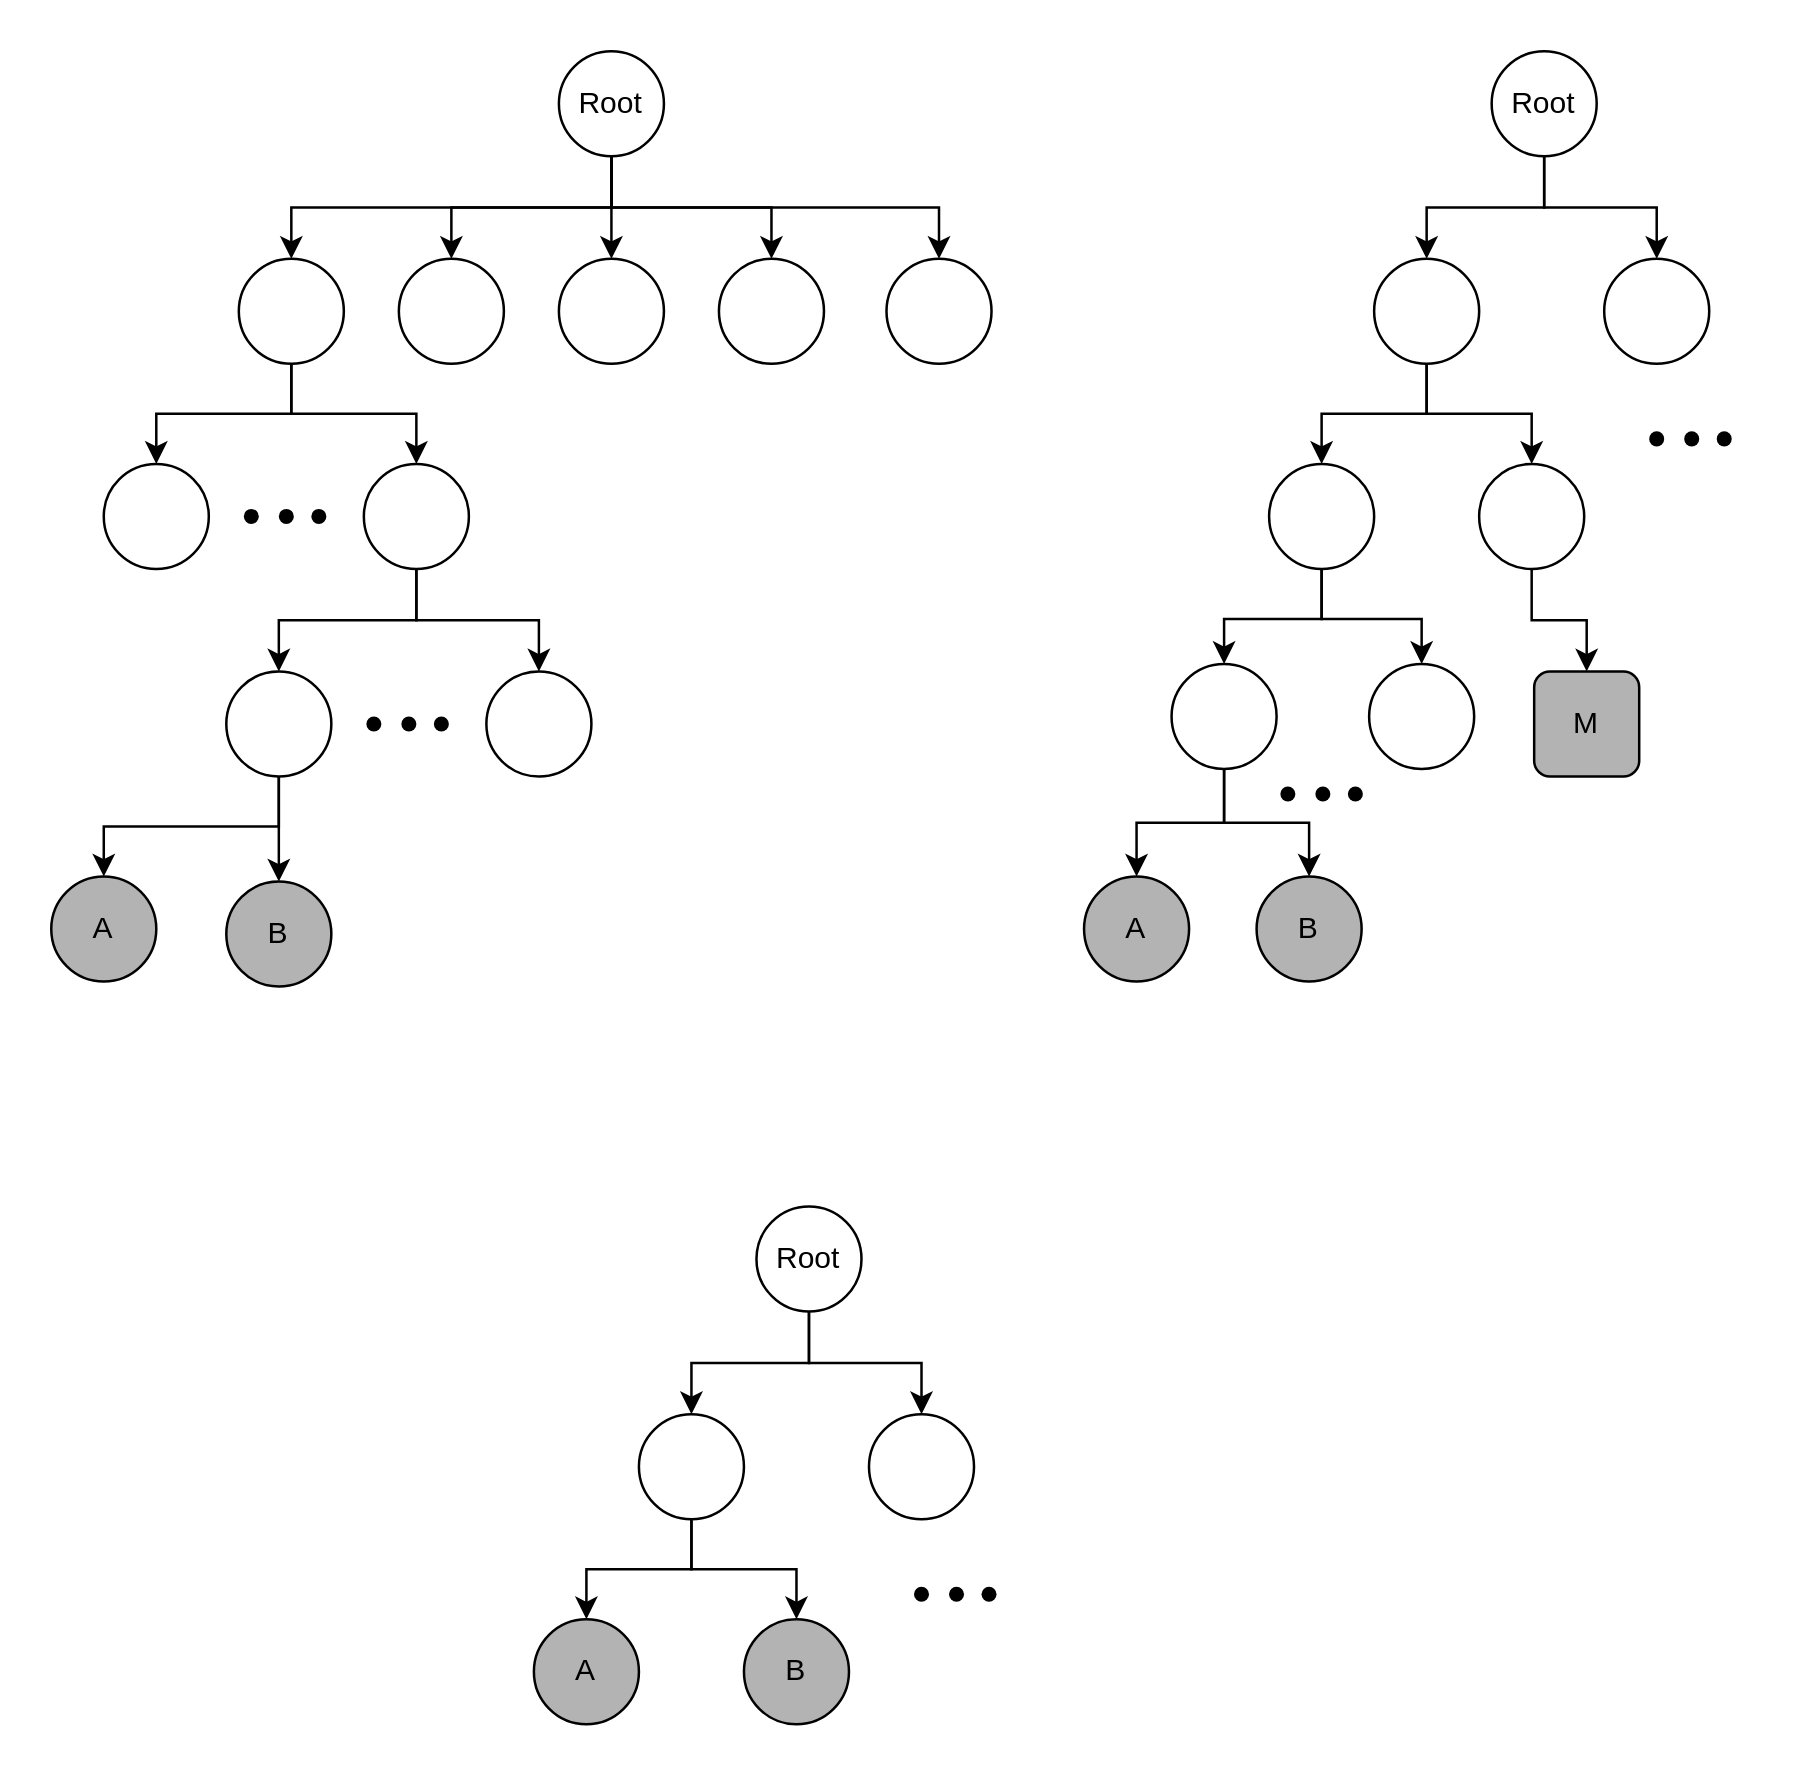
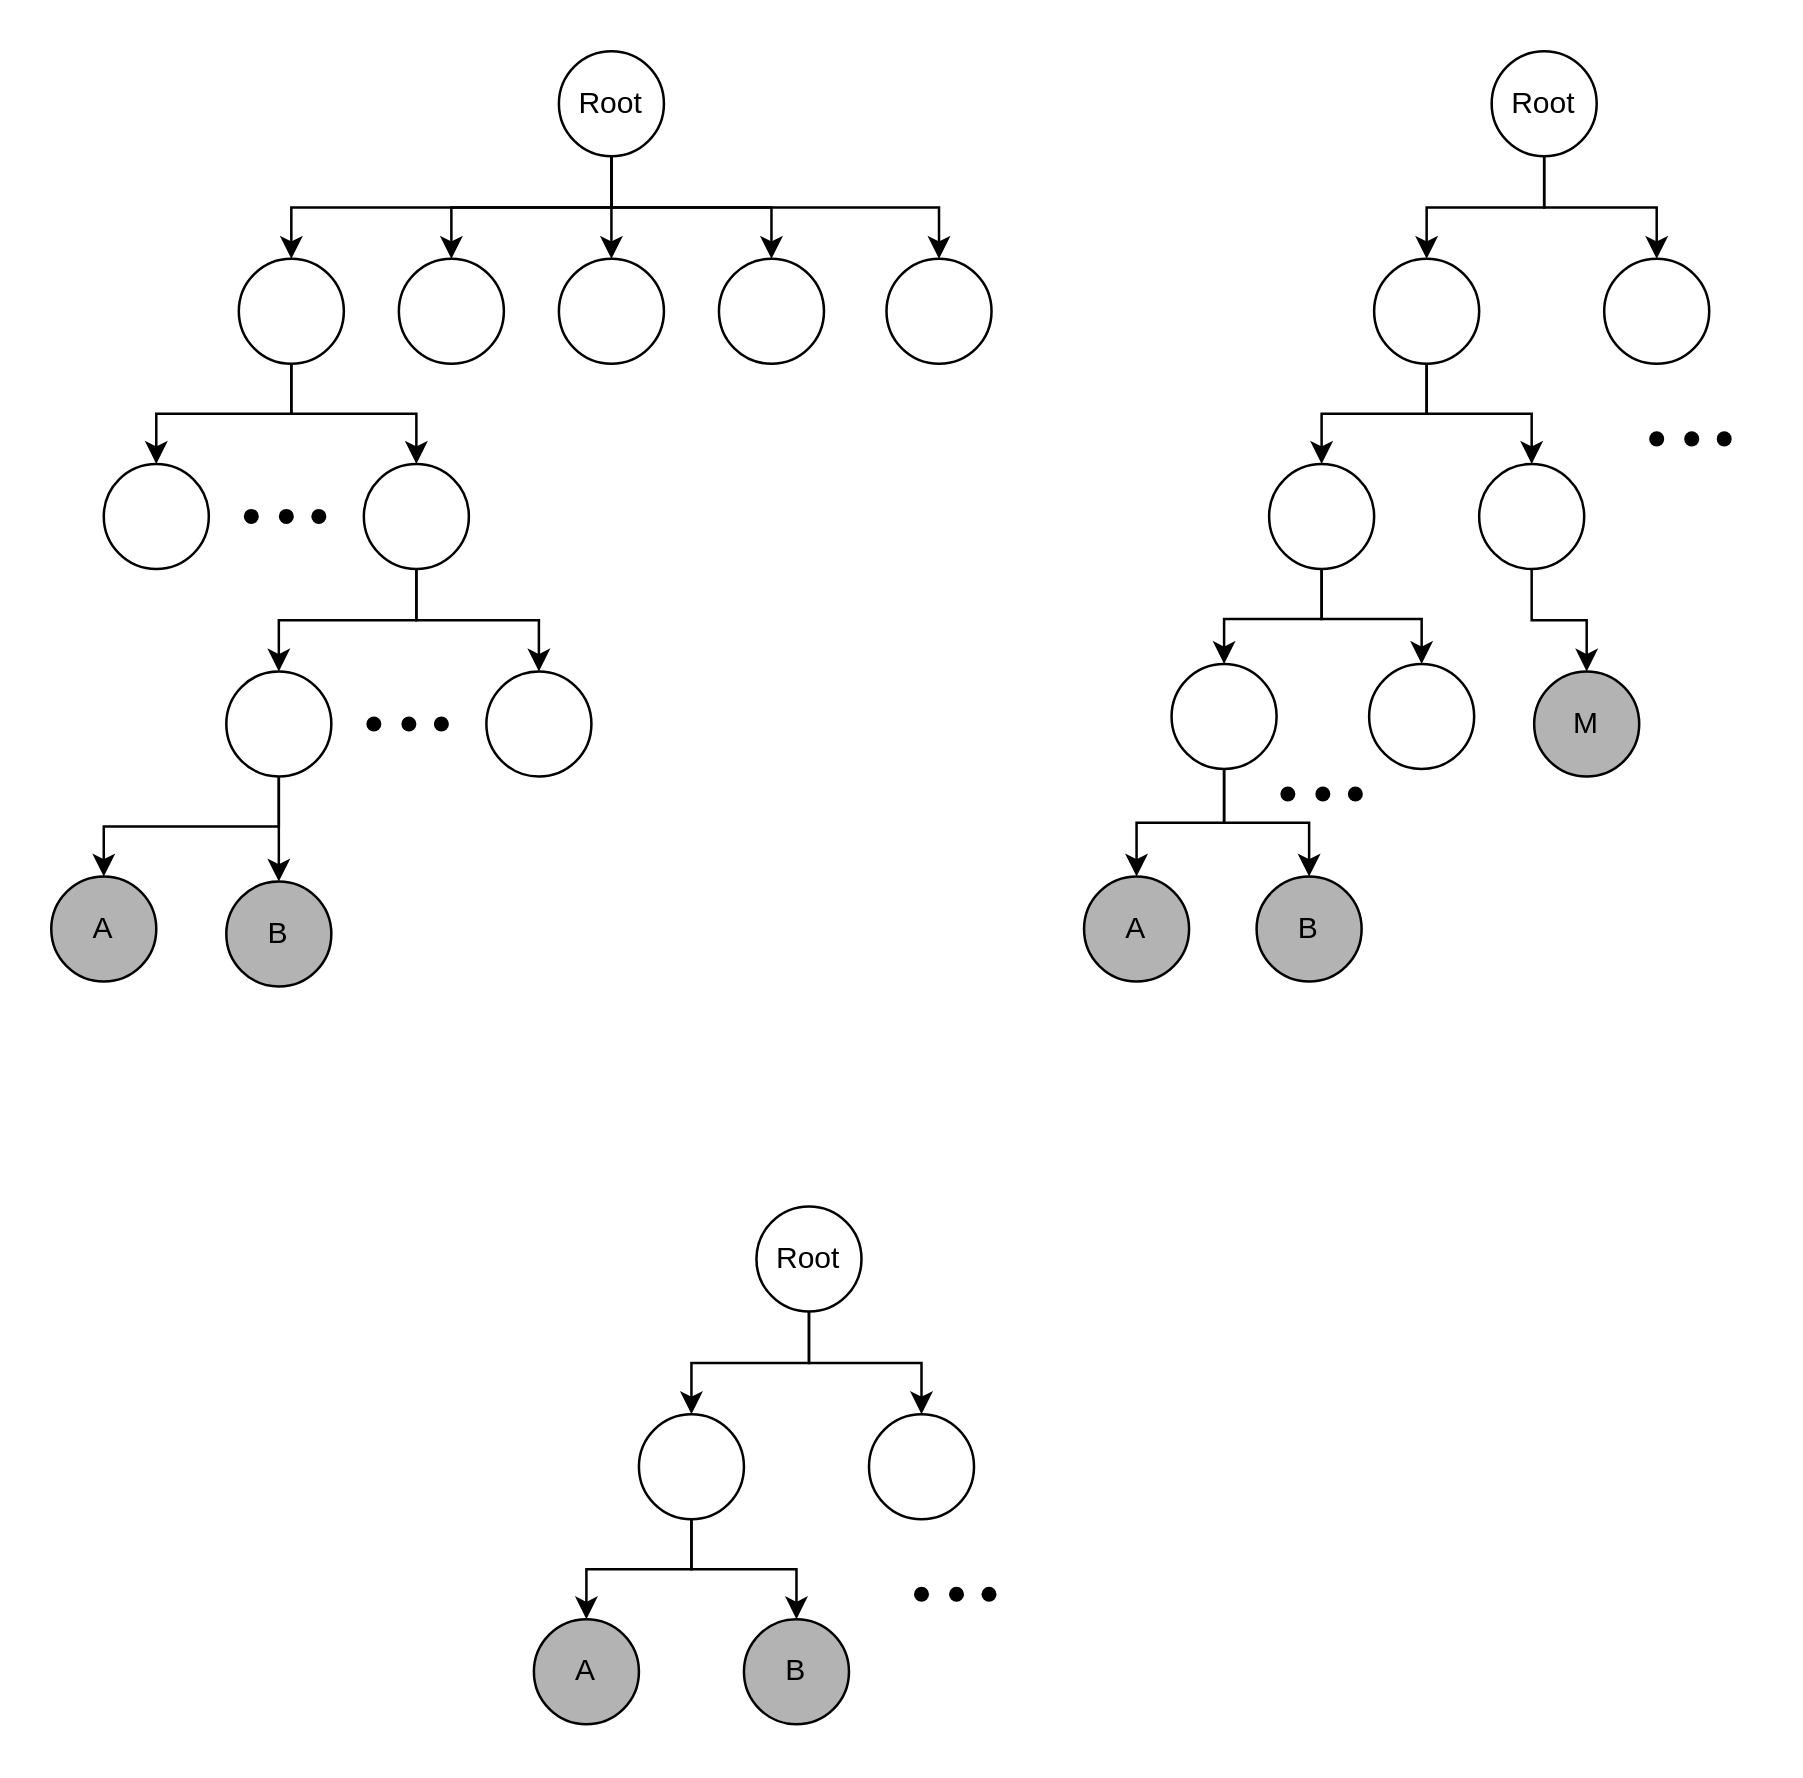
- <mxCell id="67" value="M" style="whiteSpace=wrap;html=1;aspect=fixed;fillColor=#B3B3B3;rounded=1;" vertex="1" parent="1"><mxGeometry x="613" y="268" width="42" height="42" as="geometry" /></mxCell>
+ <mxCell id="67" value="M" style="ellipse;whiteSpace=wrap;html=1;aspect=fixed;fillColor=#B3B3B3;" vertex="1" parent="1"><mxGeometry x="613" y="268" width="42" height="42" as="geometry" /></mxCell>
